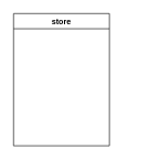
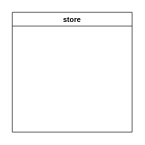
- <mxCell id="2" value="store" style="swimlane;whiteSpace=wrap;html=1;" vertex="1" parent="1"><mxGeometry x="20" y="20" width="145" height="200" as="geometry" /></mxCell>
+ <mxCell id="2" value="store" style="swimlane;whiteSpace=wrap;html=1;" vertex="1" parent="1"><mxGeometry x="20" y="20" width="200" height="200" as="geometry" /></mxCell>
